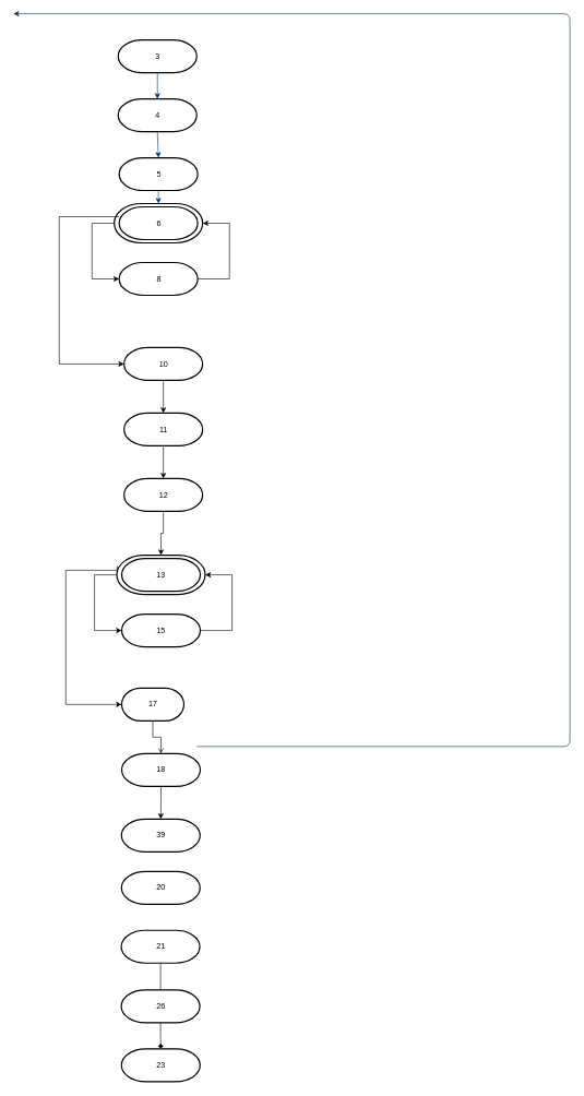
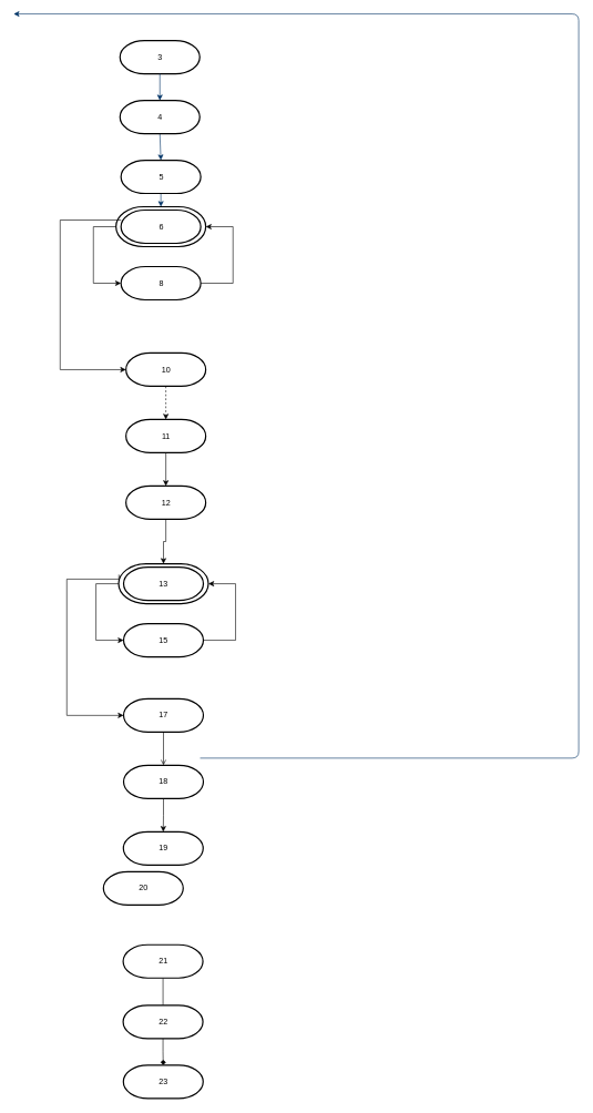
- <mxCell id="15" style="edgeStyle=orthogonalEdgeStyle;rounded=0;orthogonalLoop=1;jettySize=auto;html=1;entryX=0.5;entryY=0;entryDx=0;entryDy=0;entryPerimeter=0;" edge="1" parent="1" source="16" target="19"><mxGeometry relative="1" as="geometry" /></mxCell>
+ <mxCell id="15" style="edgeStyle=orthogonalEdgeStyle;rounded=0;orthogonalLoop=1;jettySize=auto;html=1;entryX=0.5;entryY=0;entryDx=0;entryDy=0;entryPerimeter=0;dashed=1;" edge="1" parent="1" source="16" target="19"><mxGeometry relative="1" as="geometry" /></mxCell>
- <mxCell id="30" value="17" style="shape=mxgraph.flowchart.terminator;strokeWidth=2;gradientColor=none;gradientDirection=north;fontStyle=0;html=1;" vertex="1" parent="1"><mxGeometry x="185.42" y="1050" width="95" height="50" as="geometry" /></mxCell>
+ <mxCell id="30" value="17" style="shape=mxgraph.flowchart.terminator;strokeWidth=2;gradientColor=none;gradientDirection=north;fontStyle=0;html=1;" vertex="1" parent="1"><mxGeometry x="185.42" y="1050" width="120" height="50" as="geometry" /></mxCell>
- <mxCell id="33" value="39" style="shape=mxgraph.flowchart.terminator;strokeWidth=2;gradientColor=none;gradientDirection=north;fontStyle=0;html=1;" vertex="1" parent="1"><mxGeometry x="185.08" y="1250" width="120" height="50" as="geometry" /></mxCell>
+ <mxCell id="33" value="19" style="shape=mxgraph.flowchart.terminator;strokeWidth=2;gradientColor=none;gradientDirection=north;fontStyle=0;html=1;" vertex="1" parent="1"><mxGeometry x="185.08" y="1250" width="120" height="50" as="geometry" /></mxCell>
- <mxCell id="34" value="20" style="shape=mxgraph.flowchart.terminator;strokeWidth=2;gradientColor=none;gradientDirection=north;fontStyle=0;html=1;" vertex="1" parent="1"><mxGeometry x="185.08" y="1330" width="120" height="50" as="geometry" /></mxCell>
+ <mxCell id="34" value="20" style="shape=mxgraph.flowchart.terminator;strokeWidth=2;gradientColor=none;gradientDirection=north;fontStyle=0;html=1;" vertex="1" parent="1"><mxGeometry x="155.08" y="1310" width="120" height="50" as="geometry" /></mxCell>
- <mxCell id="38" value="26" style="shape=mxgraph.flowchart.terminator;strokeWidth=2;gradientColor=none;gradientDirection=north;fontStyle=0;html=1;" vertex="1" parent="1"><mxGeometry x="184.74" y="1511" width="120" height="50" as="geometry" /></mxCell>
+ <mxCell id="38" value="22" style="shape=mxgraph.flowchart.terminator;strokeWidth=2;gradientColor=none;gradientDirection=north;fontStyle=0;html=1;" vertex="1" parent="1"><mxGeometry x="184.74" y="1511" width="120" height="50" as="geometry" /></mxCell>
